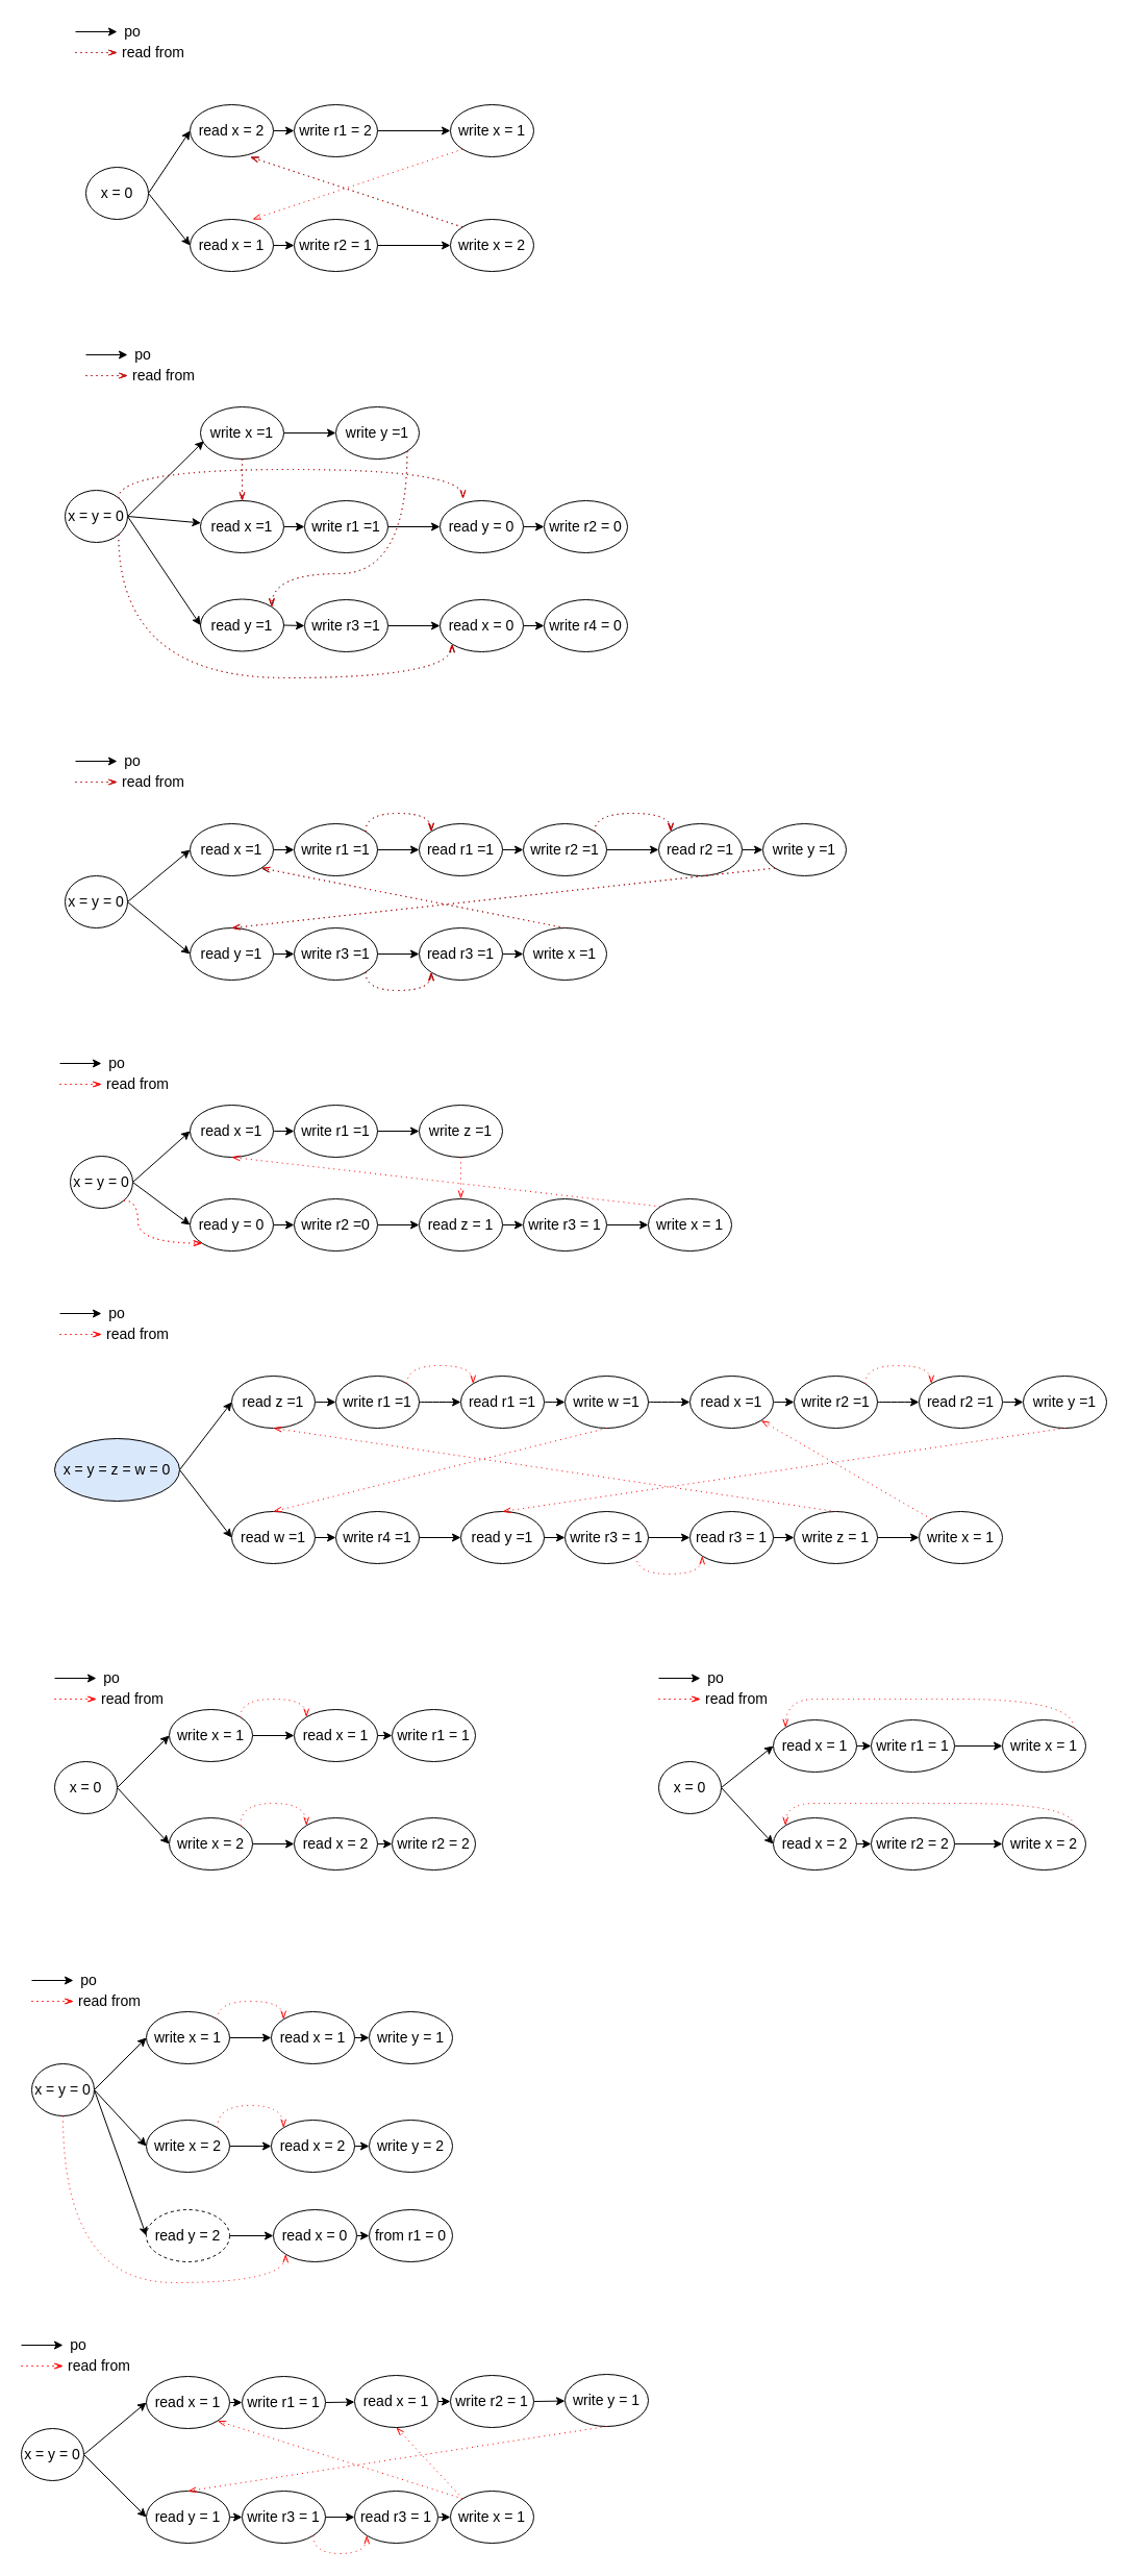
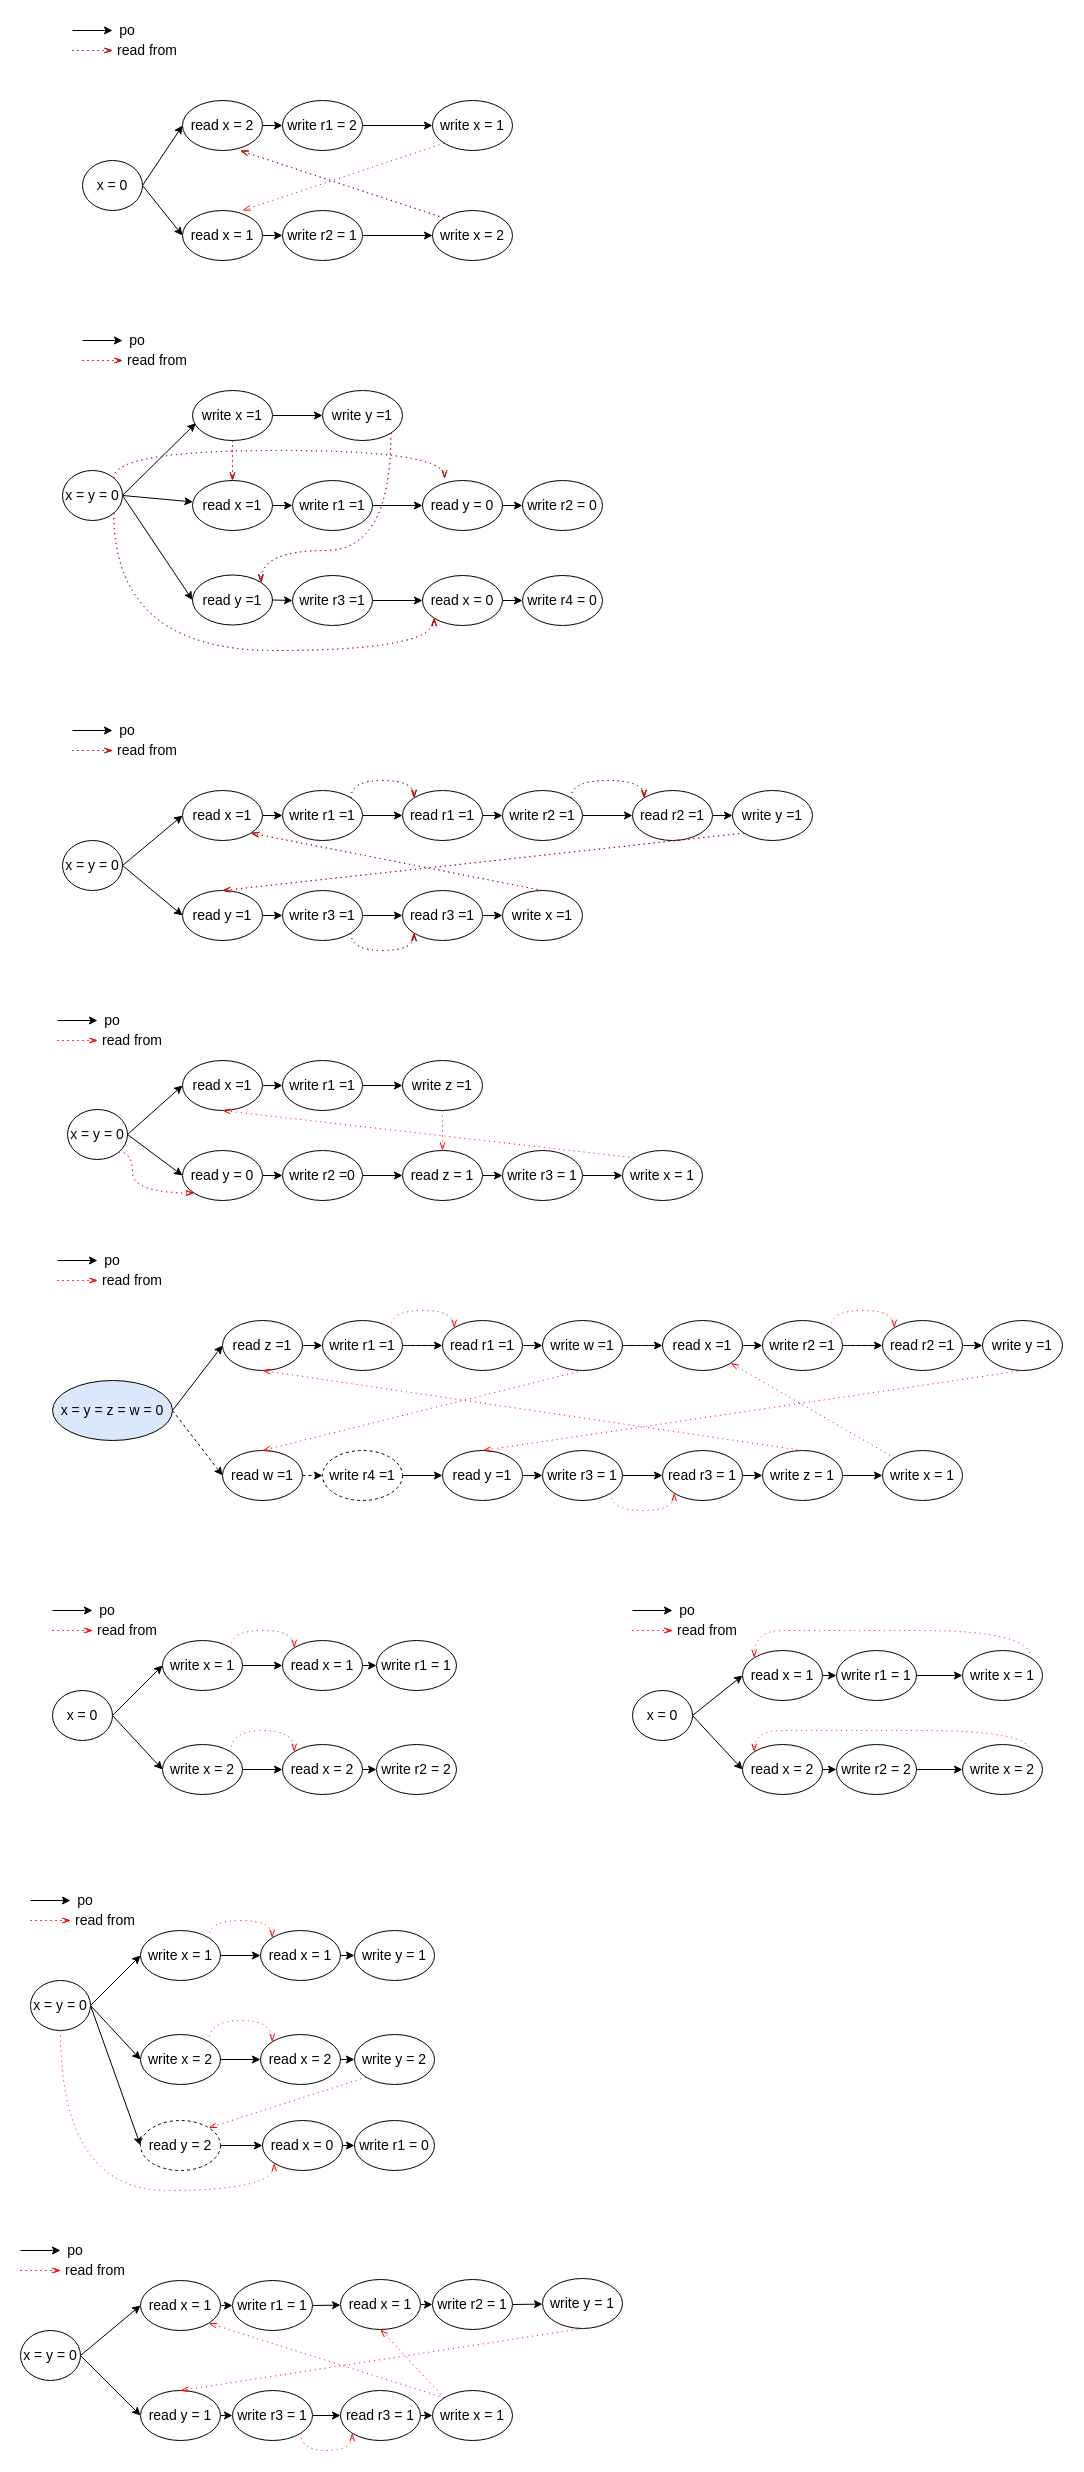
- <mxCell id="125" style="edgeStyle=none;rounded=0;orthogonalLoop=1;jettySize=auto;html=1;exitX=1;exitY=0.5;exitDx=0;exitDy=0;entryX=0;entryY=0.5;entryDx=0;entryDy=0;fontSize=14;strokeColor=#000000;" parent="1" source="126" target="143" edge="1"><mxGeometry relative="1" as="geometry" /></mxCell>
+ <mxCell id="125" style="edgeStyle=none;rounded=0;orthogonalLoop=1;jettySize=auto;html=1;exitX=1;exitY=0.5;exitDx=0;exitDy=0;entryX=0;entryY=0.5;entryDx=0;entryDy=0;fontSize=14;strokeColor=#000000;dashed=1;" parent="1" source="126" target="143" edge="1"><mxGeometry relative="1" as="geometry" /></mxCell>
- <mxCell id="142" style="edgeStyle=none;rounded=0;orthogonalLoop=1;jettySize=auto;html=1;exitX=1;exitY=0.5;exitDx=0;exitDy=0;entryX=0;entryY=0.5;entryDx=0;entryDy=0;fontSize=14;strokeColor=#000000;" parent="1" source="143" target="145" edge="1"><mxGeometry relative="1" as="geometry" /></mxCell>
+ <mxCell id="142" style="edgeStyle=none;rounded=0;orthogonalLoop=1;jettySize=auto;html=1;exitX=1;exitY=0.5;exitDx=0;exitDy=0;entryX=0;entryY=0.5;entryDx=0;entryDy=0;fontSize=14;strokeColor=#000000;dashed=1;" parent="1" source="143" target="145" edge="1"><mxGeometry relative="1" as="geometry" /></mxCell>
- <mxCell id="145" value="&lt;font style=&quot;font-size: 14px;&quot;&gt;write r4 =1&lt;/font&gt;" style="ellipse;whiteSpace=wrap;html=1;" parent="1" vertex="1"><mxGeometry x="322" y="1450" width="80" height="50" as="geometry" /></mxCell>
+ <mxCell id="145" value="&lt;font style=&quot;font-size: 14px;&quot;&gt;write r4 =1&lt;/font&gt;" style="ellipse;whiteSpace=wrap;html=1;dashed=1;" parent="1" vertex="1"><mxGeometry x="322" y="1450" width="80" height="50" as="geometry" /></mxCell>
+ <mxCell id="229" value="" style="fontSize=12;html=1;endFill=0;startFill=0;endSize=6;startSize=6;dashed=1;dashPattern=1 4;endArrow=openThin;startArrow=none;rounded=0;strokeColor=#FF0000;exitX=0;exitY=1;exitDx=0;exitDy=0;entryX=1;entryY=0;entryDx=0;entryDy=0;" edge="1" parent="1" source="220" target="224"><mxGeometry width="160" relative="1" as="geometry"><mxPoint x="40" y="1930" as="sourcePoint" /><mxPoint x="80" y="1930" as="targetPoint" /></mxGeometry></mxCell>
- <mxCell id="227" value="&lt;font style=&quot;font-size: 14px;&quot;&gt;from r1 = 0&lt;/font&gt;" style="ellipse;whiteSpace=wrap;html=1;" vertex="1" parent="1"><mxGeometry x="354" y="2120" width="80" height="50" as="geometry" /></mxCell>
+ <mxCell id="227" value="&lt;font style=&quot;font-size: 14px;&quot;&gt;write r1 = 0&lt;/font&gt;" style="ellipse;whiteSpace=wrap;html=1;" vertex="1" parent="1"><mxGeometry x="354" y="2120" width="80" height="50" as="geometry" /></mxCell>
